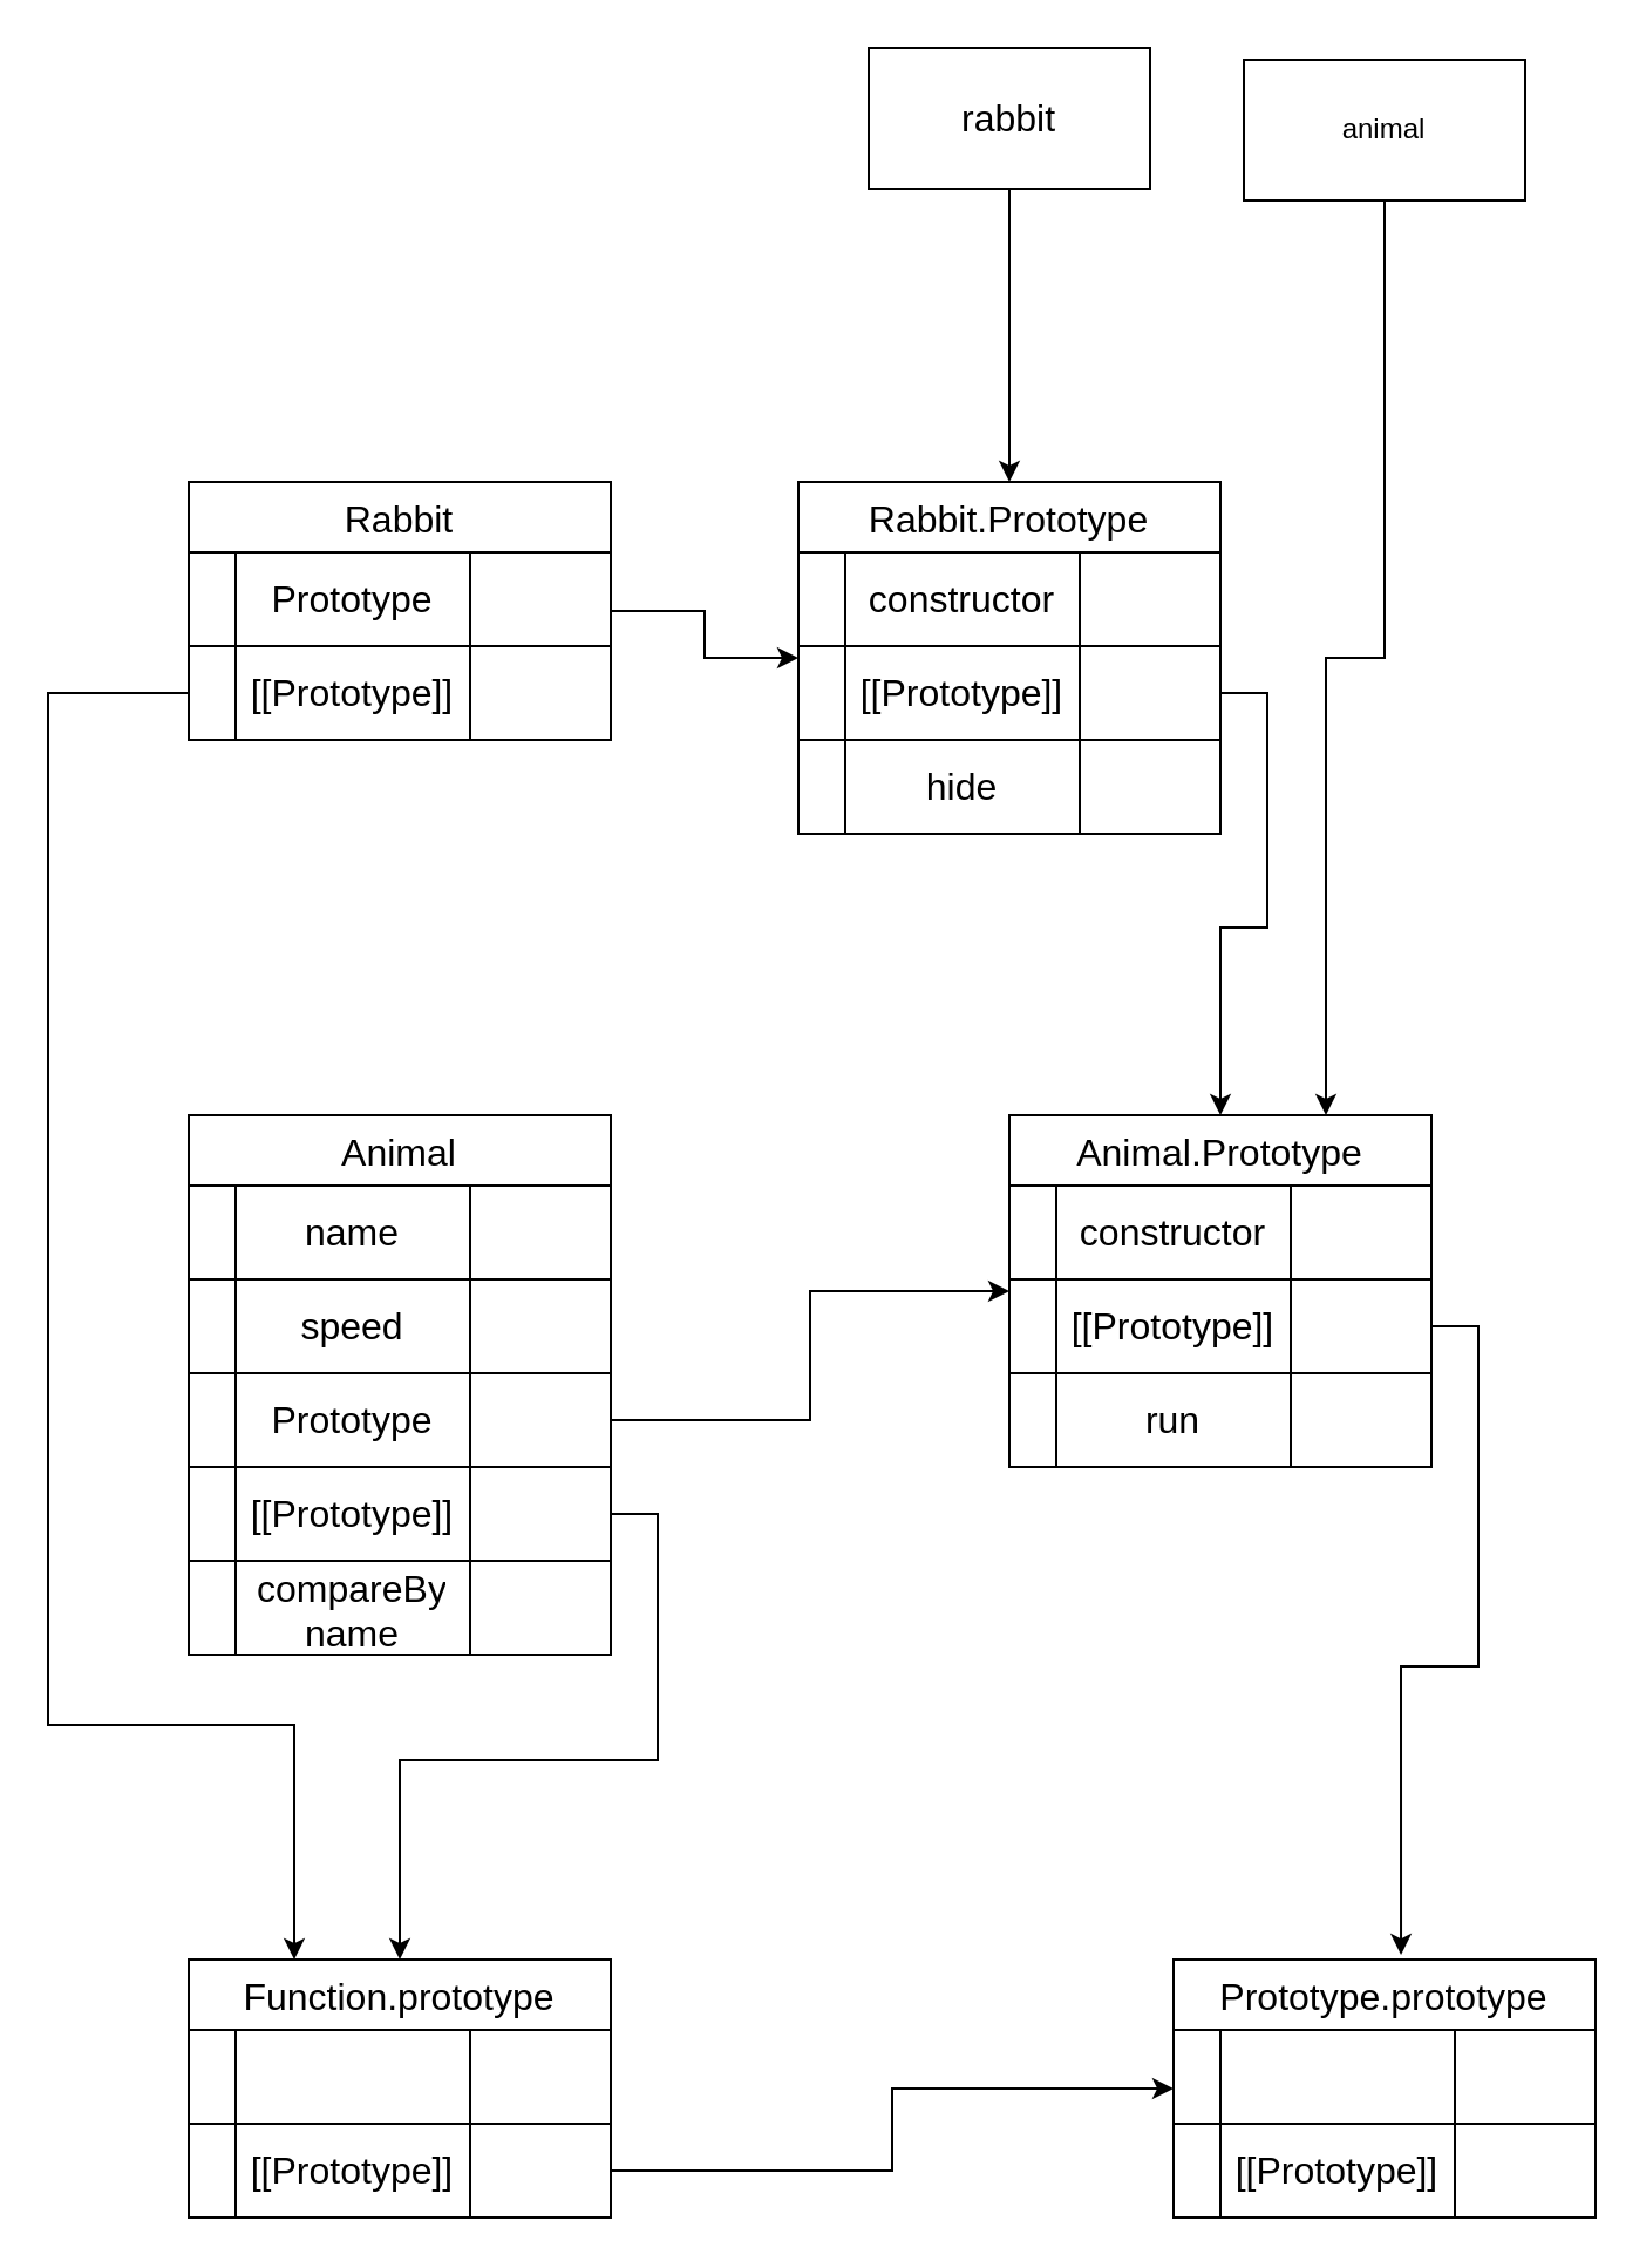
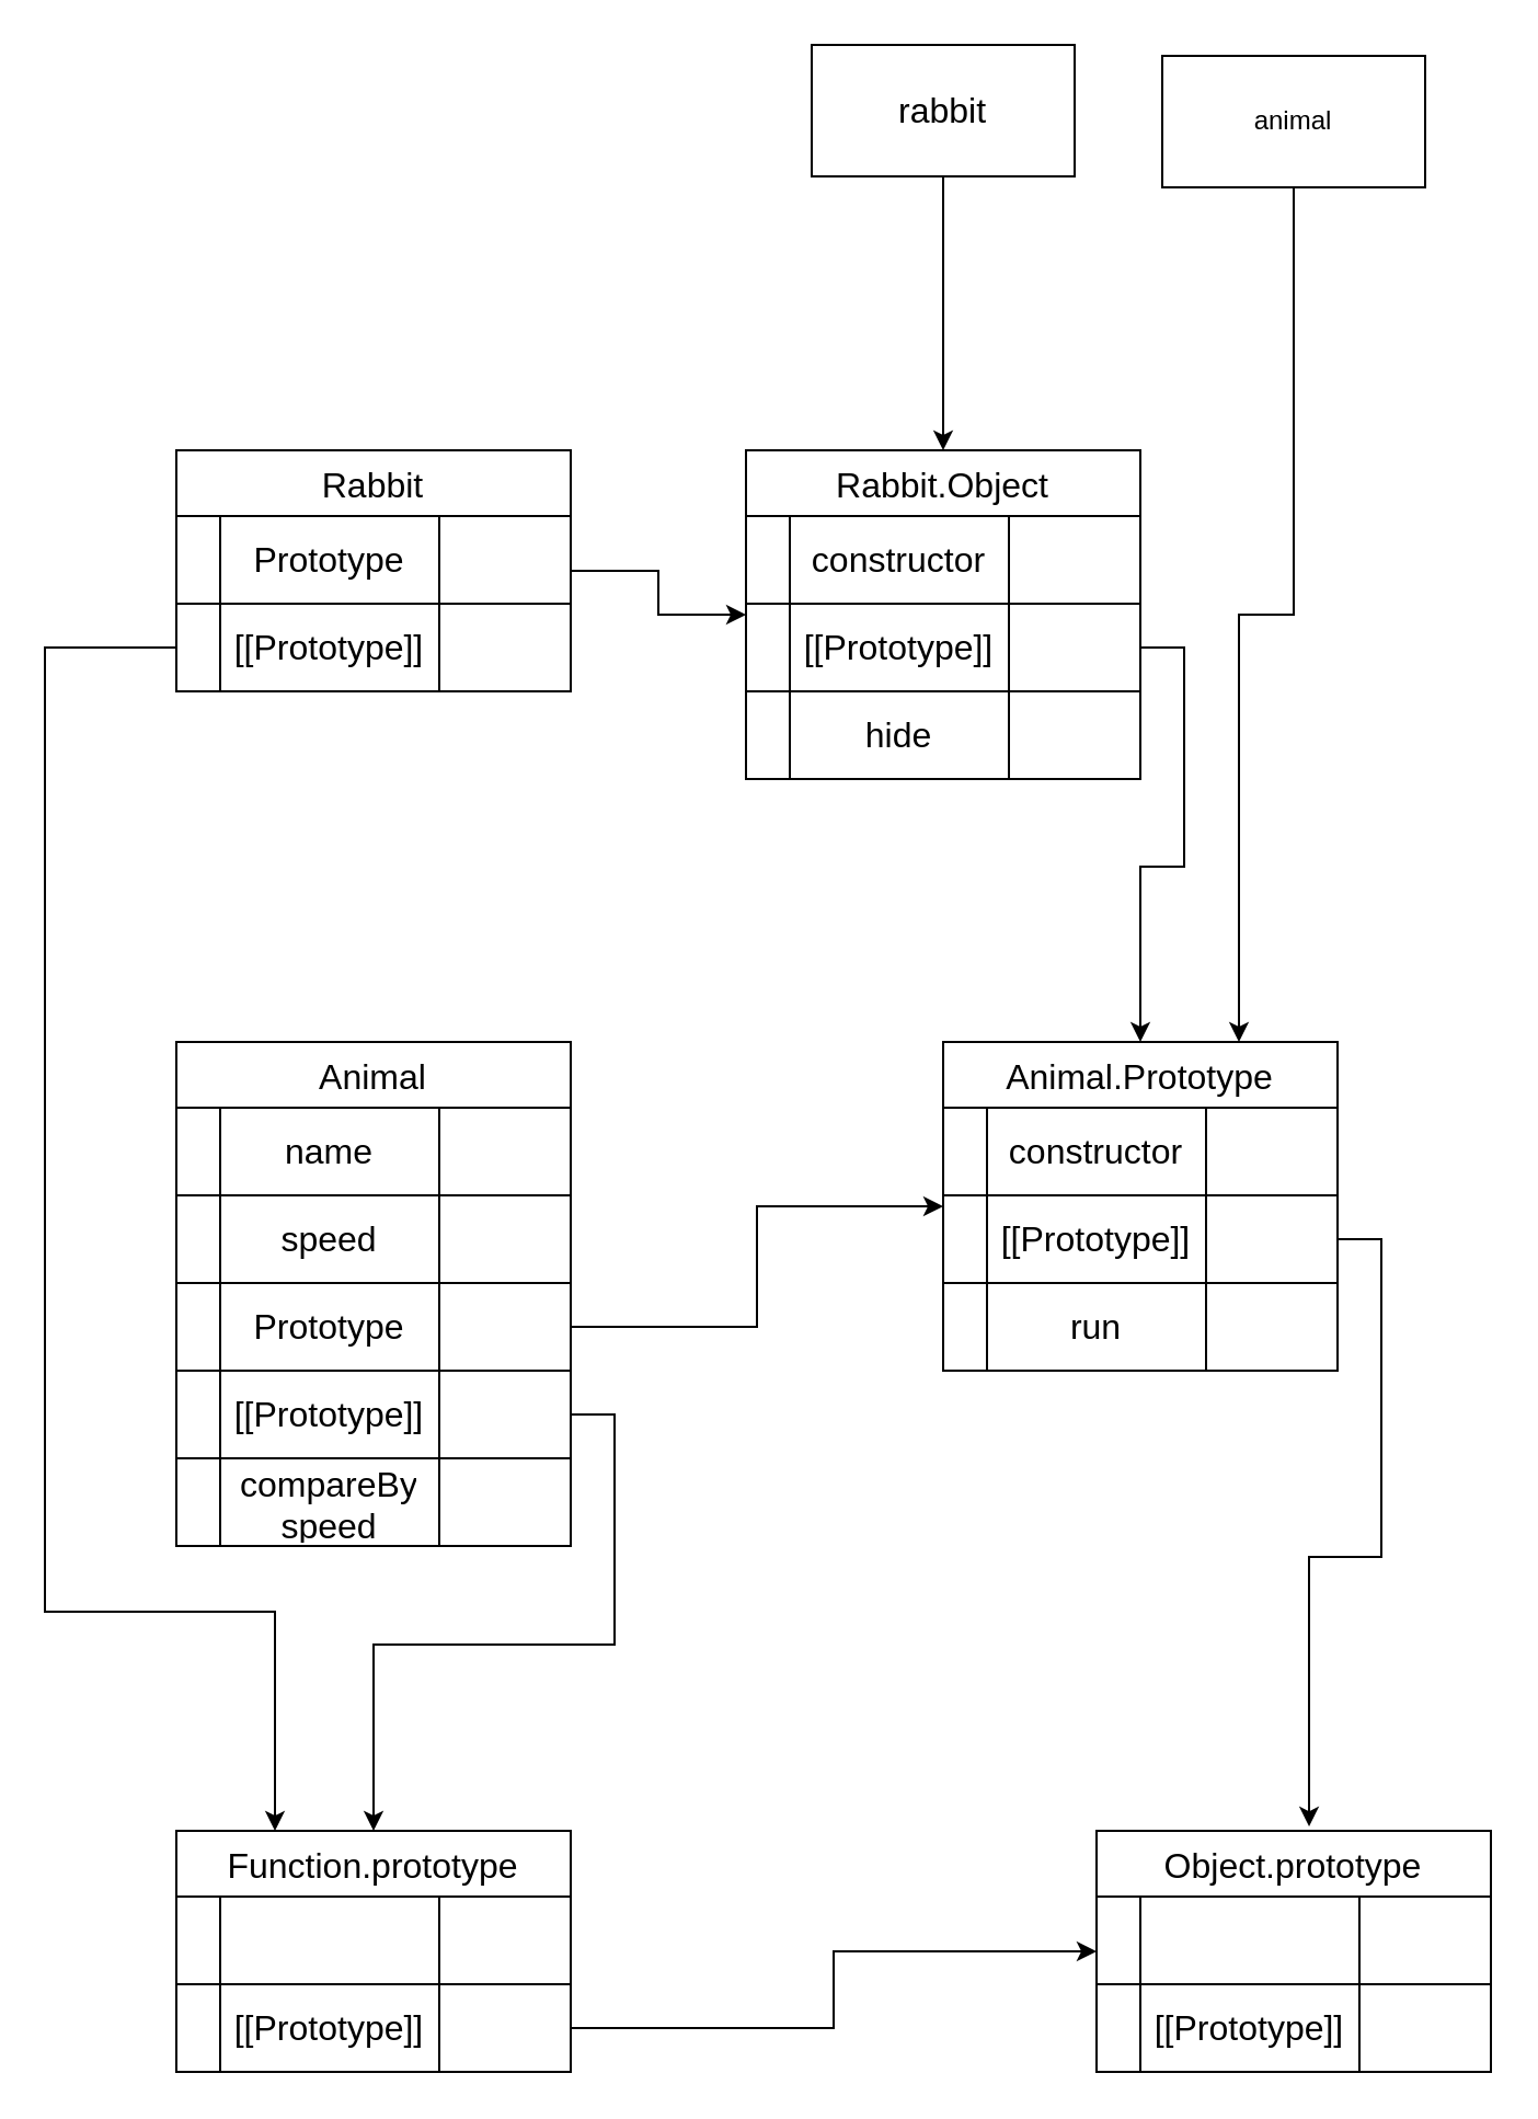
- <mxCell id="69" value="Rabbit.Prototype" style="shape=table;startSize=30;container=1;collapsible=0;childLayout=tableLayout;strokeColor=default;fontSize=16;" vertex="1" parent="1"><mxGeometry x="340" y="205" width="180" height="150" as="geometry" /></mxCell>
+ <mxCell id="69" value="Rabbit.Object" style="shape=table;startSize=30;container=1;collapsible=0;childLayout=tableLayout;strokeColor=default;fontSize=16;" vertex="1" parent="1"><mxGeometry x="340" y="205" width="180" height="150" as="geometry" /></mxCell>
- <mxCell id="23" value="compareBy&lt;br&gt;name" style="shape=partialRectangle;html=1;whiteSpace=wrap;connectable=0;strokeColor=inherit;overflow=hidden;fillColor=none;top=0;left=0;bottom=0;right=0;pointerEvents=1;fontSize=16;" vertex="1" parent="21"><mxGeometry x="20" width="100" height="40" as="geometry"><mxRectangle width="100" height="40" as="alternateBounds" /></mxGeometry></mxCell>
+ <mxCell id="23" value="compareBy&lt;br&gt;speed" style="shape=partialRectangle;html=1;whiteSpace=wrap;connectable=0;strokeColor=inherit;overflow=hidden;fillColor=none;top=0;left=0;bottom=0;right=0;pointerEvents=1;fontSize=16;" vertex="1" parent="21"><mxGeometry x="20" width="100" height="40" as="geometry"><mxRectangle width="100" height="40" as="alternateBounds" /></mxGeometry></mxCell>
- <mxCell id="59" value="Prototype.prototype" style="shape=table;startSize=30;container=1;collapsible=0;childLayout=tableLayout;strokeColor=default;fontSize=16;" vertex="1" parent="1"><mxGeometry x="500" y="835" width="180" height="110" as="geometry" /></mxCell>
+ <mxCell id="59" value="Object.prototype" style="shape=table;startSize=30;container=1;collapsible=0;childLayout=tableLayout;strokeColor=default;fontSize=16;" vertex="1" parent="1"><mxGeometry x="500" y="835" width="180" height="110" as="geometry" /></mxCell>
